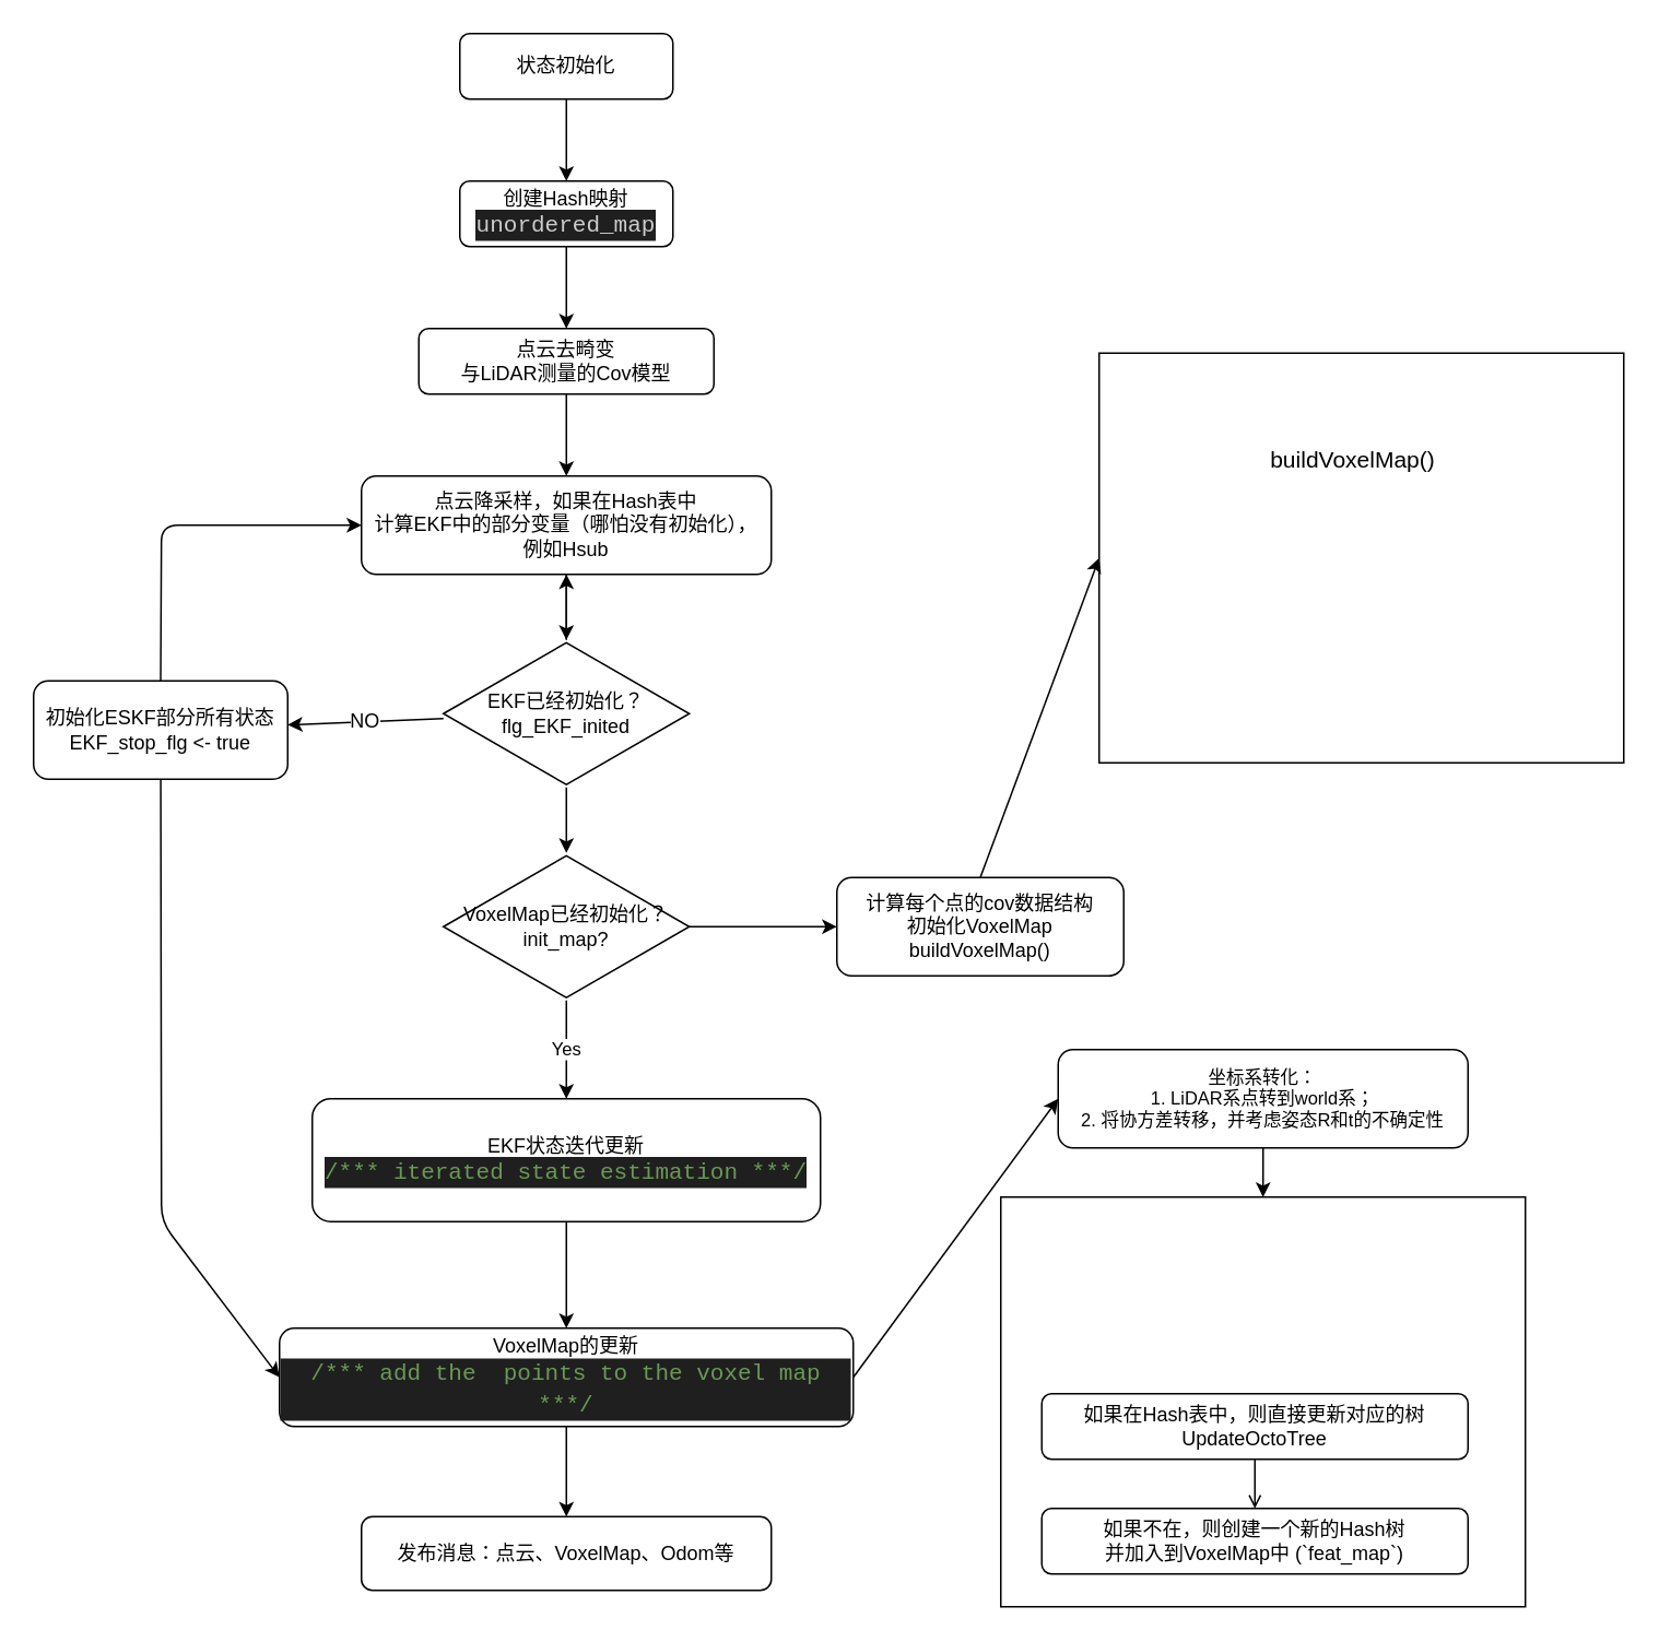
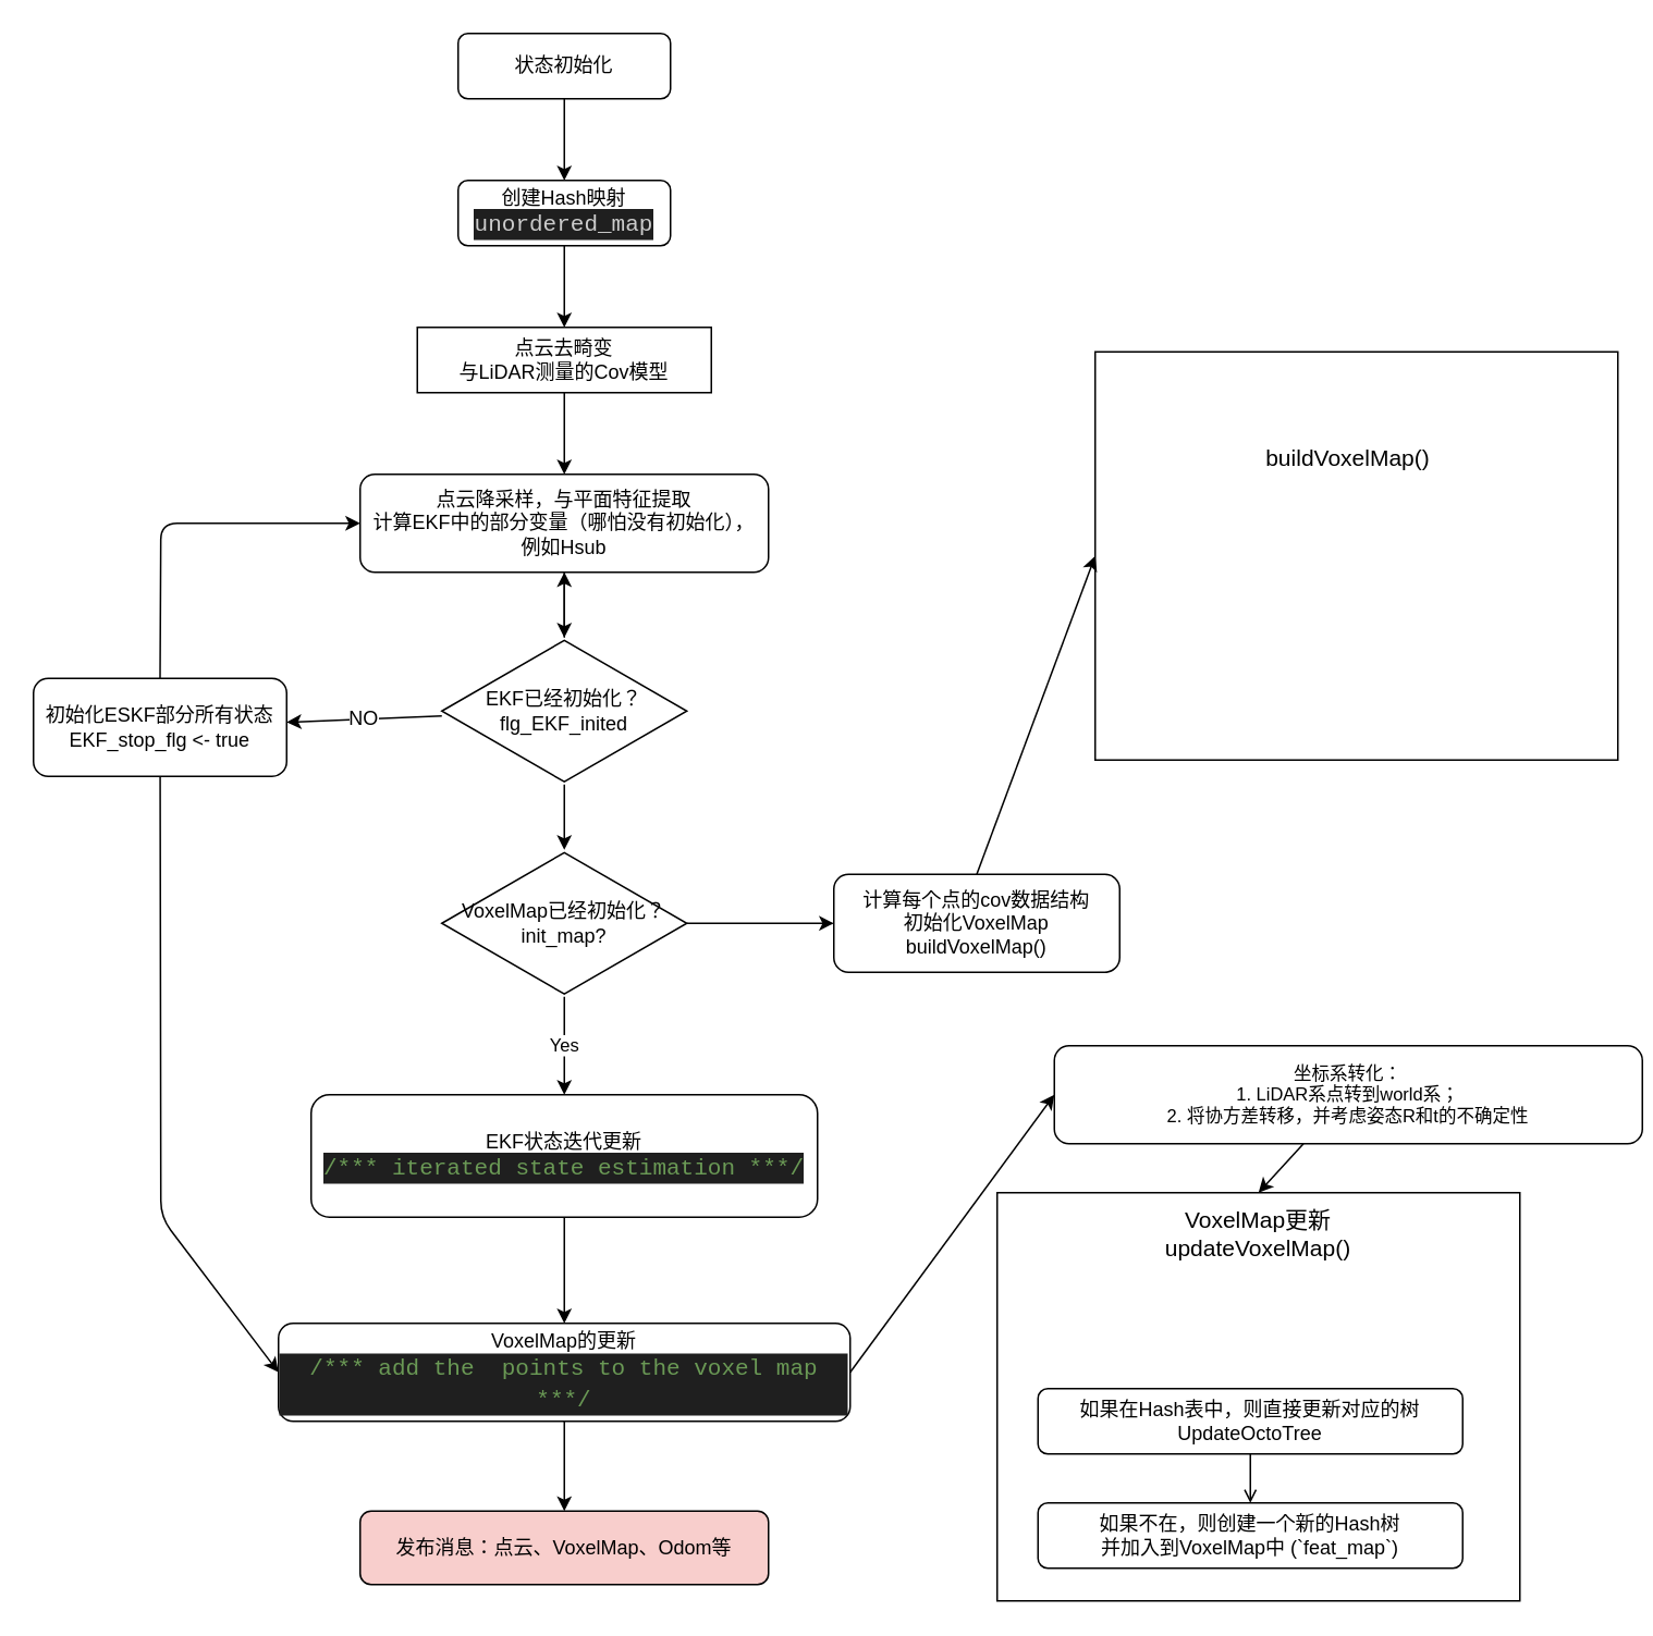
- <mxCell id="7" value="点云去畸变&lt;br&gt;与LiDAR测量的Cov模型" style="rounded=1;whiteSpace=wrap;html=1;" parent="1" vertex="1"><mxGeometry x="255" y="200" width="180" height="40" as="geometry" /></mxCell>
+ <mxCell id="7" value="点云去畸变&lt;br&gt;与LiDAR测量的Cov模型" style="whiteSpace=wrap;html=1;rounded=0;" parent="1" vertex="1"><mxGeometry x="255" y="200" width="180" height="40" as="geometry" /></mxCell>
- <mxCell id="9" value="点云降采样，如果在Hash表中&lt;br&gt;计算EKF中的部分变量（哪怕没有初始化），&lt;br&gt;例如Hsub" style="rounded=1;whiteSpace=wrap;html=1;" parent="1" vertex="1"><mxGeometry x="220" y="290" width="250" height="60" as="geometry" /></mxCell>
+ <mxCell id="9" value="点云降采样，与平面特征提取&lt;br&gt;计算EKF中的部分变量（哪怕没有初始化），&lt;br&gt;例如Hsub" style="rounded=1;whiteSpace=wrap;html=1;" parent="1" vertex="1"><mxGeometry x="220" y="290" width="250" height="60" as="geometry" /></mxCell>
- <mxCell id="22" value="坐标系转化：&lt;br&gt;1. LiDAR系点转到world系；&lt;br&gt;2. 将协方差转移，并考虑姿态R和t的不确定性" style="rounded=1;whiteSpace=wrap;html=1;fontFamily=Helvetica;fontSize=11;fontColor=default;" parent="1" vertex="1"><mxGeometry x="645" y="640" width="250" height="60" as="geometry" /></mxCell>
+ <mxCell id="22" value="坐标系转化：&lt;br&gt;1. LiDAR系点转到world系；&lt;br&gt;2. 将协方差转移，并考虑姿态R和t的不确定性" style="rounded=1;whiteSpace=wrap;html=1;fontFamily=Helvetica;fontSize=11;fontColor=default;" parent="1" vertex="1"><mxGeometry x="645" y="640" width="360" height="60" as="geometry" /></mxCell>
+ <mxCell id="25" value="&lt;font style=&quot;font-size: 14px;&quot;&gt;VoxelMap更新&lt;br&gt;updateVoxelMap()&lt;/font&gt;" style="text;html=1;strokeColor=none;fillColor=none;align=center;verticalAlign=middle;whiteSpace=wrap;rounded=0;fontFamily=Helvetica;fontSize=11;fontColor=default;" parent="1" vertex="1"><mxGeometry x="705" y="740" width="130" height="30" as="geometry" /></mxCell>
- <mxCell id="26" value="发布消息：点云、VoxelMap、Odom等" style="whiteSpace=wrap;html=1;rounded=1;" parent="1" vertex="1"><mxGeometry x="220" y="925" width="250" height="45" as="geometry" /></mxCell>
+ <mxCell id="26" value="发布消息：点云、VoxelMap、Odom等" style="whiteSpace=wrap;html=1;rounded=1;fillColor=#f8cecc;" parent="1" vertex="1"><mxGeometry x="220" y="925" width="250" height="45" as="geometry" /></mxCell>
